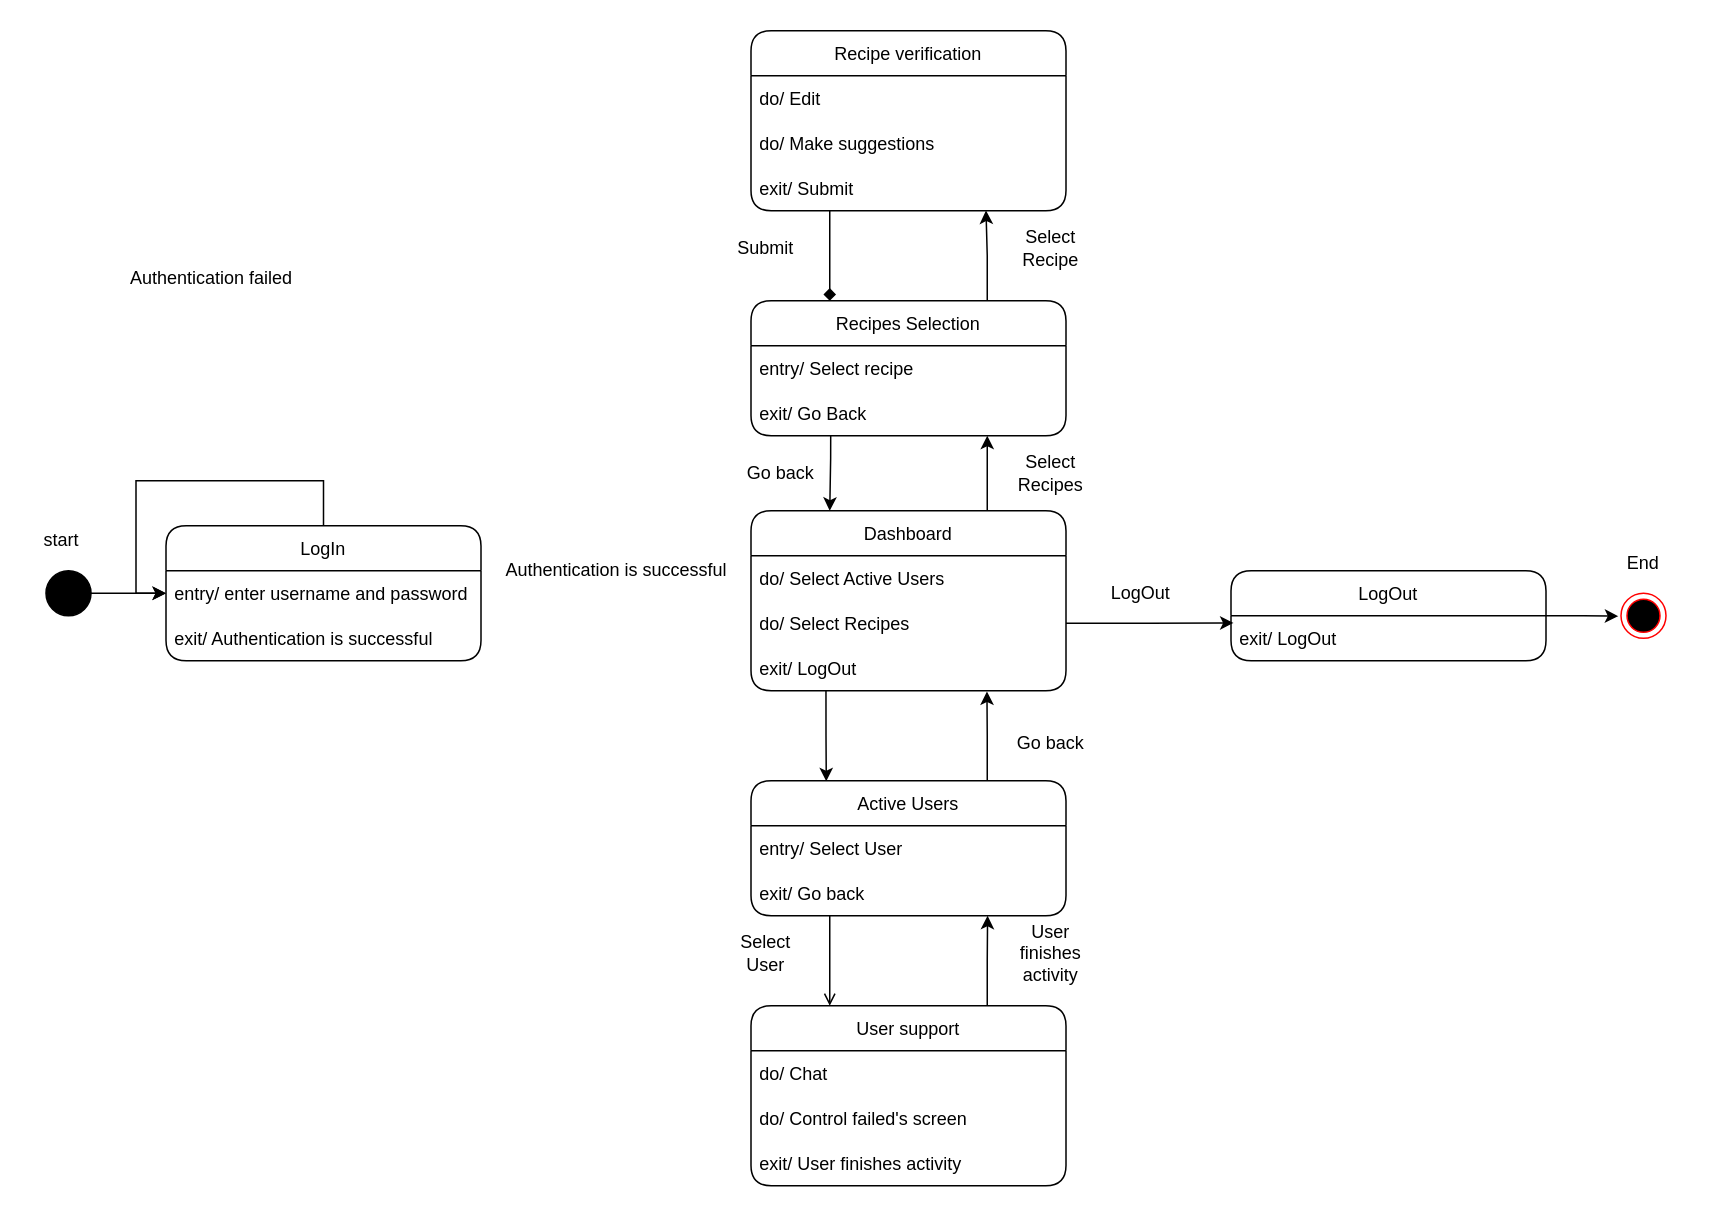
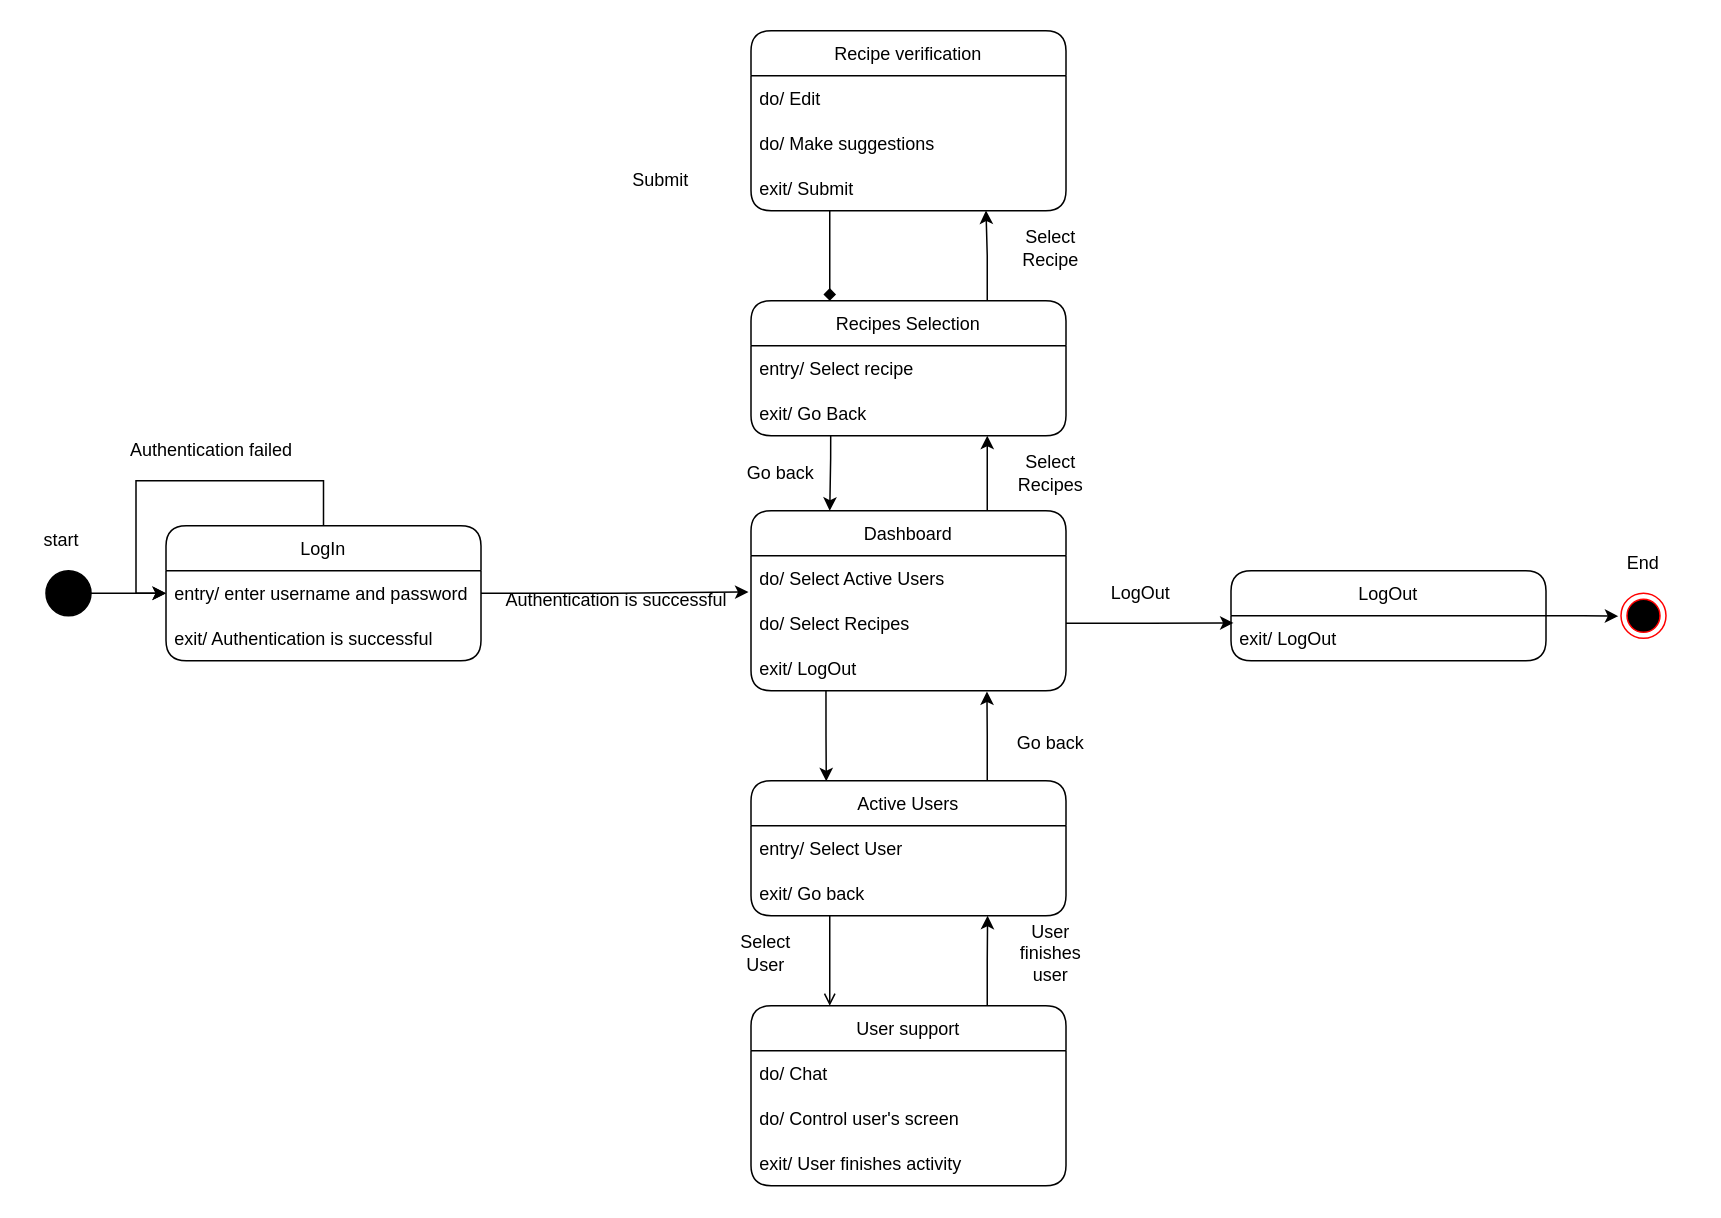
- <mxCell id="42" value="Submit" style="text;html=1;strokeColor=none;fillColor=none;align=center;verticalAlign=middle;whiteSpace=wrap;rounded=0;labelBackgroundColor=#FFFFFF;" vertex="1" parent="1"><mxGeometry x="480" y="150" width="60" height="30" as="geometry" /></mxCell>
+ <mxCell id="42" value="Submit" style="text;html=1;strokeColor=none;fillColor=none;align=center;verticalAlign=middle;whiteSpace=wrap;rounded=0;labelBackgroundColor=#FFFFFF;" vertex="1" parent="1"><mxGeometry x="410" y="105" width="60" height="30" as="geometry" /></mxCell>
- <mxCell id="8" value="Authentication failed" style="text;html=1;align=center;verticalAlign=middle;resizable=0;points=[];autosize=1;strokeColor=none;fillColor=none;" vertex="1" parent="1"><mxGeometry x="80" y="175" width="120" height="20" as="geometry" /></mxCell>
+ <mxCell id="8" value="Authentication failed" style="text;html=1;align=center;verticalAlign=middle;resizable=0;points=[];autosize=1;strokeColor=none;fillColor=none;" vertex="1" parent="1"><mxGeometry x="80" y="290" width="120" height="20" as="geometry" /></mxCell>
- <mxCell id="16" value="Authentication is successful" style="text;html=1;align=center;verticalAlign=middle;resizable=0;points=[];autosize=1;strokeColor=none;fillColor=none;" vertex="1" parent="1"><mxGeometry x="330" y="370" width="160" height="20" as="geometry" /></mxCell>
+ <mxCell id="16" value="Authentication is successful" style="text;html=1;align=center;verticalAlign=middle;resizable=0;points=[];autosize=1;strokeColor=none;fillColor=none;" vertex="1" parent="1"><mxGeometry x="330" y="390" width="160" height="20" as="geometry" /></mxCell>
+ <mxCell id="15" style="edgeStyle=orthogonalEdgeStyle;rounded=0;orthogonalLoop=1;jettySize=auto;html=1;exitX=1;exitY=0.5;exitDx=0;exitDy=0;entryX=-0.008;entryY=0.806;entryDx=0;entryDy=0;entryPerimeter=0;" edge="1" parent="1" source="5" target="12"><mxGeometry relative="1" as="geometry" /></mxCell>
- <mxCell id="29" value="User finishes activity" style="text;html=1;strokeColor=none;fillColor=none;align=center;verticalAlign=middle;whiteSpace=wrap;rounded=0;labelBackgroundColor=#FFFFFF;" vertex="1" parent="1"><mxGeometry x="670" y="620" width="60" height="30" as="geometry" /></mxCell>
+ <mxCell id="29" value="User finishes user" style="text;html=1;strokeColor=none;fillColor=none;align=center;verticalAlign=middle;whiteSpace=wrap;rounded=0;labelBackgroundColor=#FFFFFF;" vertex="1" parent="1"><mxGeometry x="670" y="620" width="60" height="30" as="geometry" /></mxCell>
- <mxCell id="26" value="do/ Control failed's screen" style="text;strokeColor=none;fillColor=none;align=left;verticalAlign=middle;spacingLeft=4;spacingRight=4;overflow=hidden;points=[[0,0.5],[1,0.5]];portConstraint=eastwest;rotatable=0;labelBackgroundColor=#FFFFFF;" vertex="1" parent="24"><mxGeometry y="60" width="210" height="30" as="geometry" /></mxCell>
+ <mxCell id="26" value="do/ Control user's screen" style="text;strokeColor=none;fillColor=none;align=left;verticalAlign=middle;spacingLeft=4;spacingRight=4;overflow=hidden;points=[[0,0.5],[1,0.5]];portConstraint=eastwest;rotatable=0;labelBackgroundColor=#FFFFFF;" vertex="1" parent="24"><mxGeometry y="60" width="210" height="30" as="geometry" /></mxCell>
